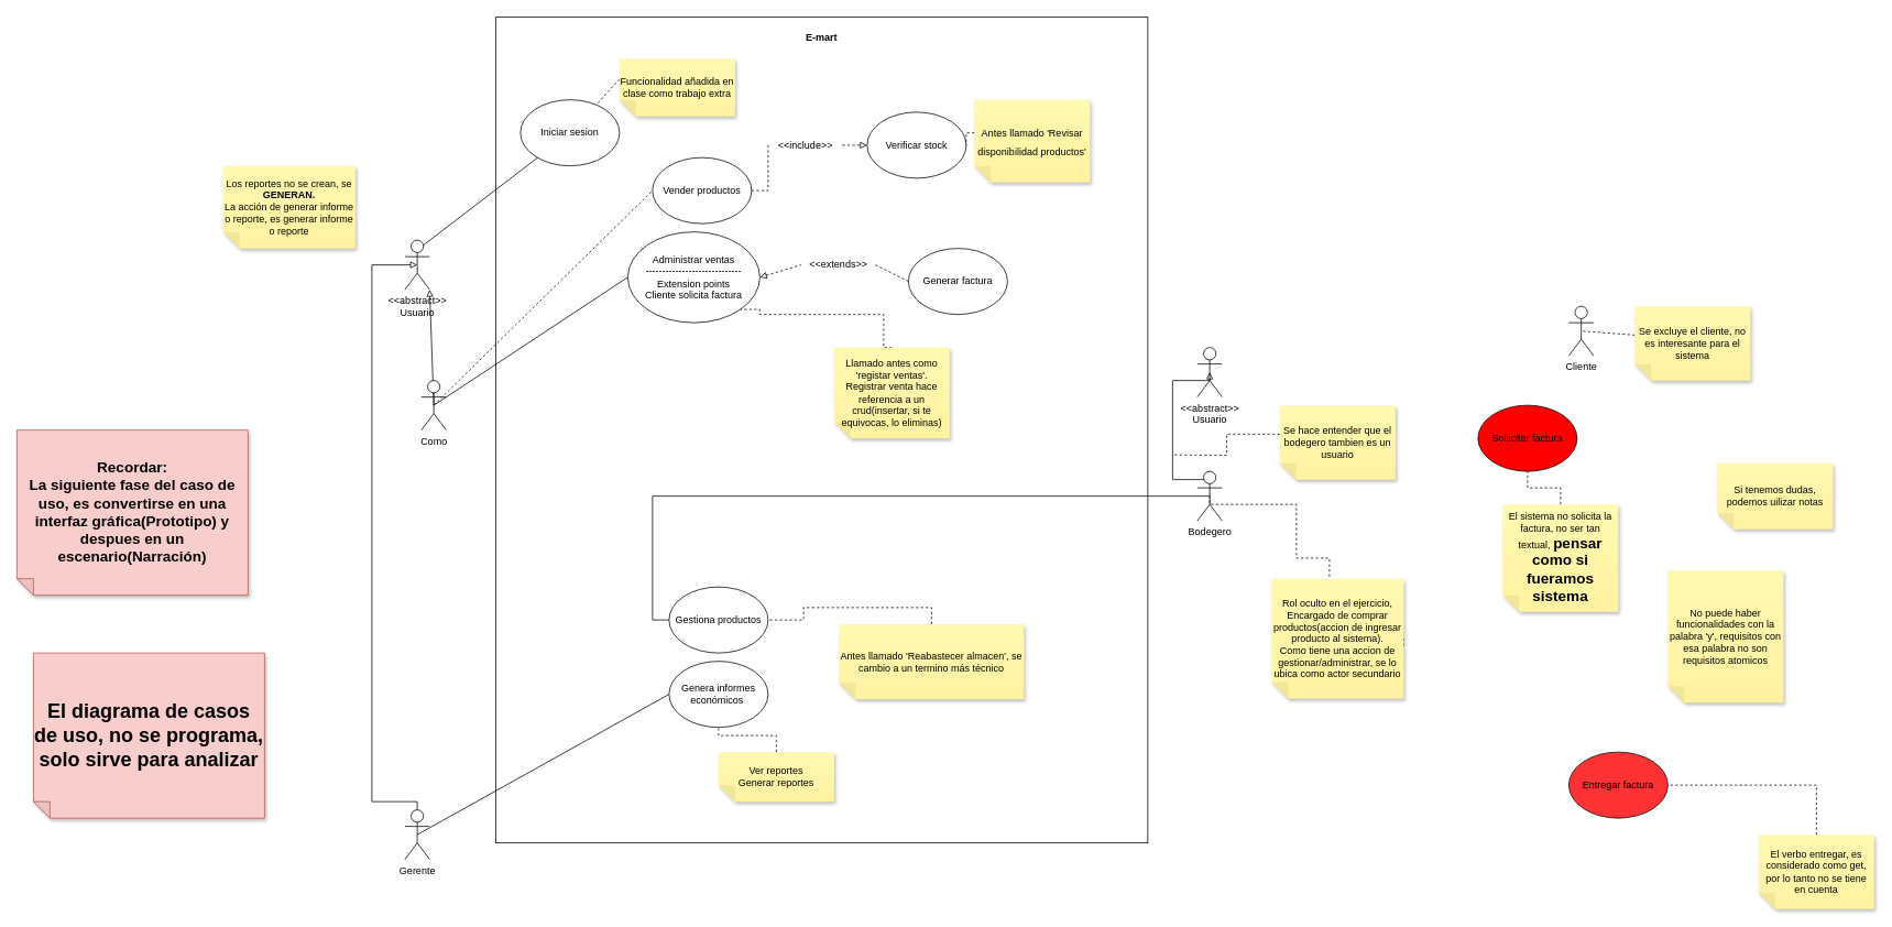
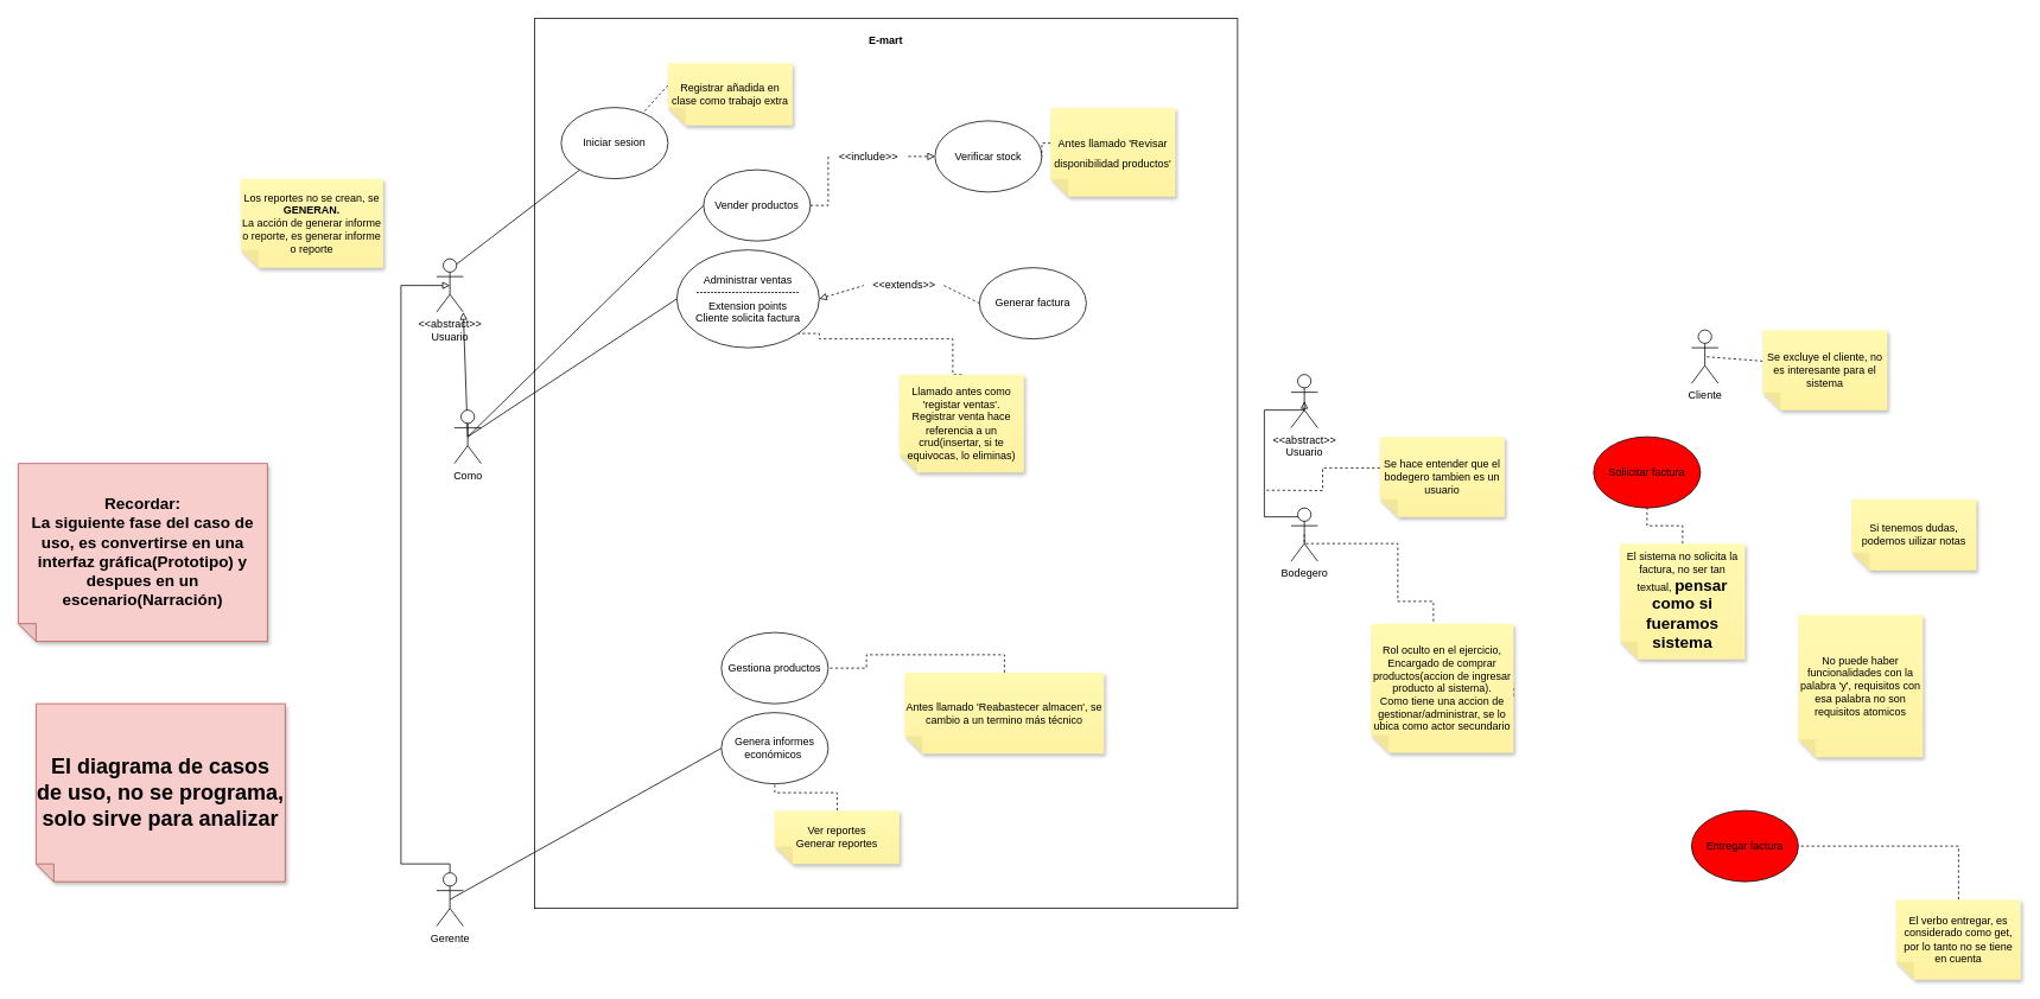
- <mxCell id="49" value="Funcionalidad añadida en clase como trabajo extra" style="shape=note;whiteSpace=wrap;html=1;backgroundOutline=1;fontColor=#000000;darkOpacity=0.05;fillColor=#FFF9B2;strokeColor=none;fillStyle=solid;direction=west;gradientDirection=north;gradientColor=#FFF2A1;shadow=1;size=20;pointerEvents=1;fontSize=12;" vertex="1" parent="1"><mxGeometry x="750" width="140" height="70" as="geometry" y="70" /></mxCell>
+ <mxCell id="49" value="Registrar añadida en clase como trabajo extra" style="shape=note;whiteSpace=wrap;html=1;backgroundOutline=1;fontColor=#000000;darkOpacity=0.05;fillColor=#FFF9B2;strokeColor=none;fillStyle=solid;direction=west;gradientDirection=north;gradientColor=#FFF2A1;shadow=1;size=20;pointerEvents=1;fontSize=12;" vertex="1" parent="1"><mxGeometry x="750" width="140" height="70" as="geometry" y="70" /></mxCell>
- <mxCell id="3" style="edgeStyle=none;rounded=0;orthogonalLoop=1;jettySize=auto;html=1;exitX=0.5;exitY=0.5;exitDx=0;exitDy=0;exitPerimeter=0;entryX=0;entryY=0.5;entryDx=0;entryDy=0;fontSize=12;endArrow=none;endFill=0;dashed=1;" edge="1" parent="1" source="5" target="8"><mxGeometry relative="1" as="geometry" /></mxCell>
+ <mxCell id="3" style="edgeStyle=none;rounded=0;orthogonalLoop=1;jettySize=auto;html=1;exitX=0.5;exitY=0.5;exitDx=0;exitDy=0;exitPerimeter=0;entryX=0;entryY=0.5;entryDx=0;entryDy=0;fontSize=12;endArrow=none;endFill=0;" edge="1" parent="1" source="5" target="8"><mxGeometry relative="1" as="geometry" /></mxCell>
- <mxCell id="19" style="edgeStyle=orthogonalEdgeStyle;rounded=0;orthogonalLoop=1;jettySize=auto;html=1;exitX=0.5;exitY=0.5;exitDx=0;exitDy=0;exitPerimeter=0;entryX=0;entryY=0.5;entryDx=0;entryDy=0;fontSize=12;endArrow=none;endFill=0;" edge="1" parent="1" source="21" target="14"><mxGeometry relative="1" as="geometry" /></mxCell>
- <mxCell id="13" value="Entregar factura" style="ellipse;whiteSpace=wrap;html=1;fillColor=#FF3333;" vertex="1" parent="1"><mxGeometry x="1900" y="910" width="120" height="80" as="geometry" /></mxCell>
+ <mxCell id="13" value="Entregar factura" style="ellipse;whiteSpace=wrap;html=1;fillColor=#ff0000;" vertex="1" parent="1"><mxGeometry x="1900" y="910" width="120" height="80" as="geometry" /></mxCell>
